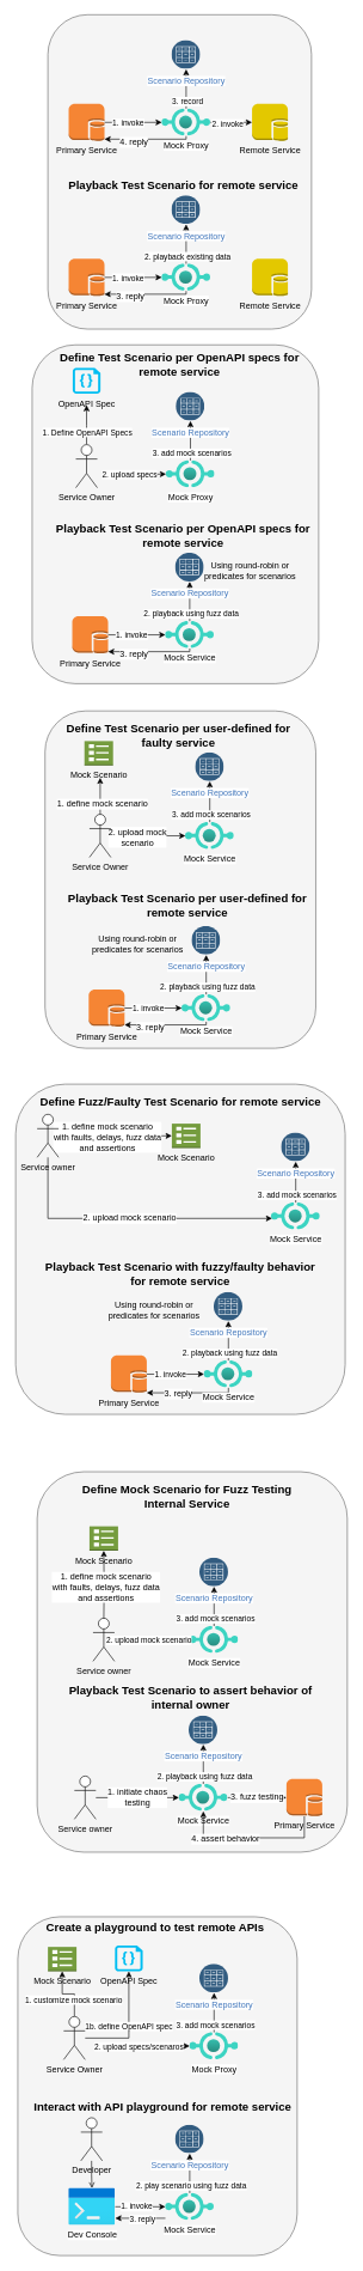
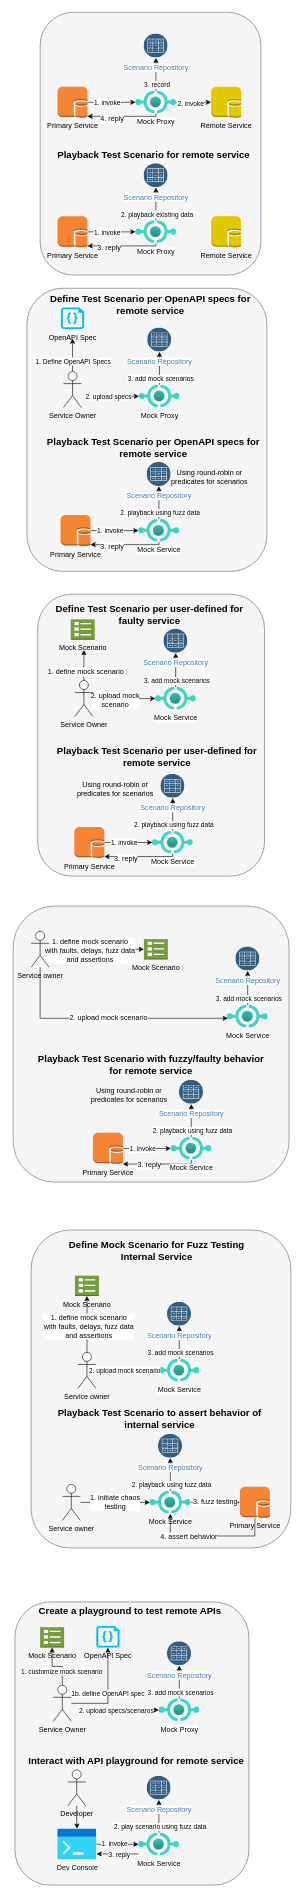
- <mxCell id="71" value="&lt;b&gt;&lt;font style=&quot;font-size: 16px;&quot;&gt;Define Fuzz/Faulty Test Scenario for remote service&lt;br&gt;&lt;/font&gt;&lt;/b&gt;" style="text;html=1;strokeColor=none;fillColor=none;align=center;verticalAlign=middle;whiteSpace=wrap;rounded=0;" parent="1" vertex="1"><mxGeometry x="39.5" y="1519" width="423" height="30" as="geometry" /></mxCell>
- <mxCell id="100" value="&lt;b&gt;&lt;font style=&quot;font-size: 16px;&quot;&gt;Playback Test Scenario to assert behavior of internal owner&lt;br&gt;&lt;/font&gt;&lt;/b&gt;" style="text;html=1;strokeColor=none;fillColor=none;align=center;verticalAlign=middle;whiteSpace=wrap;rounded=0;" parent="1" vertex="1"><mxGeometry x="86.5" y="2350" width="357" height="30" as="geometry" /></mxCell>
+ <mxCell id="100" value="&lt;b&gt;&lt;font style=&quot;font-size: 16px;&quot;&gt;Playback Test Scenario to assert behavior of internal service&lt;br&gt;&lt;/font&gt;&lt;/b&gt;" style="text;html=1;strokeColor=none;fillColor=none;align=center;verticalAlign=middle;whiteSpace=wrap;rounded=0;" parent="1" vertex="1"><mxGeometry x="86.5" y="2350" width="357" height="30" as="geometry" /></mxCell>
- <mxCell id="139" style="edgeStyle=orthogonalEdgeStyle;rounded=0;orthogonalLoop=1;jettySize=auto;html=1;endArrow=open;" parent="1" source="140" target="143" edge="1"><mxGeometry relative="1" as="geometry" /></mxCell>
+ <mxCell id="139" style="edgeStyle=orthogonalEdgeStyle;rounded=0;orthogonalLoop=1;jettySize=auto;html=1;" parent="1" source="140" target="143" edge="1"><mxGeometry relative="1" as="geometry" /></mxCell>
